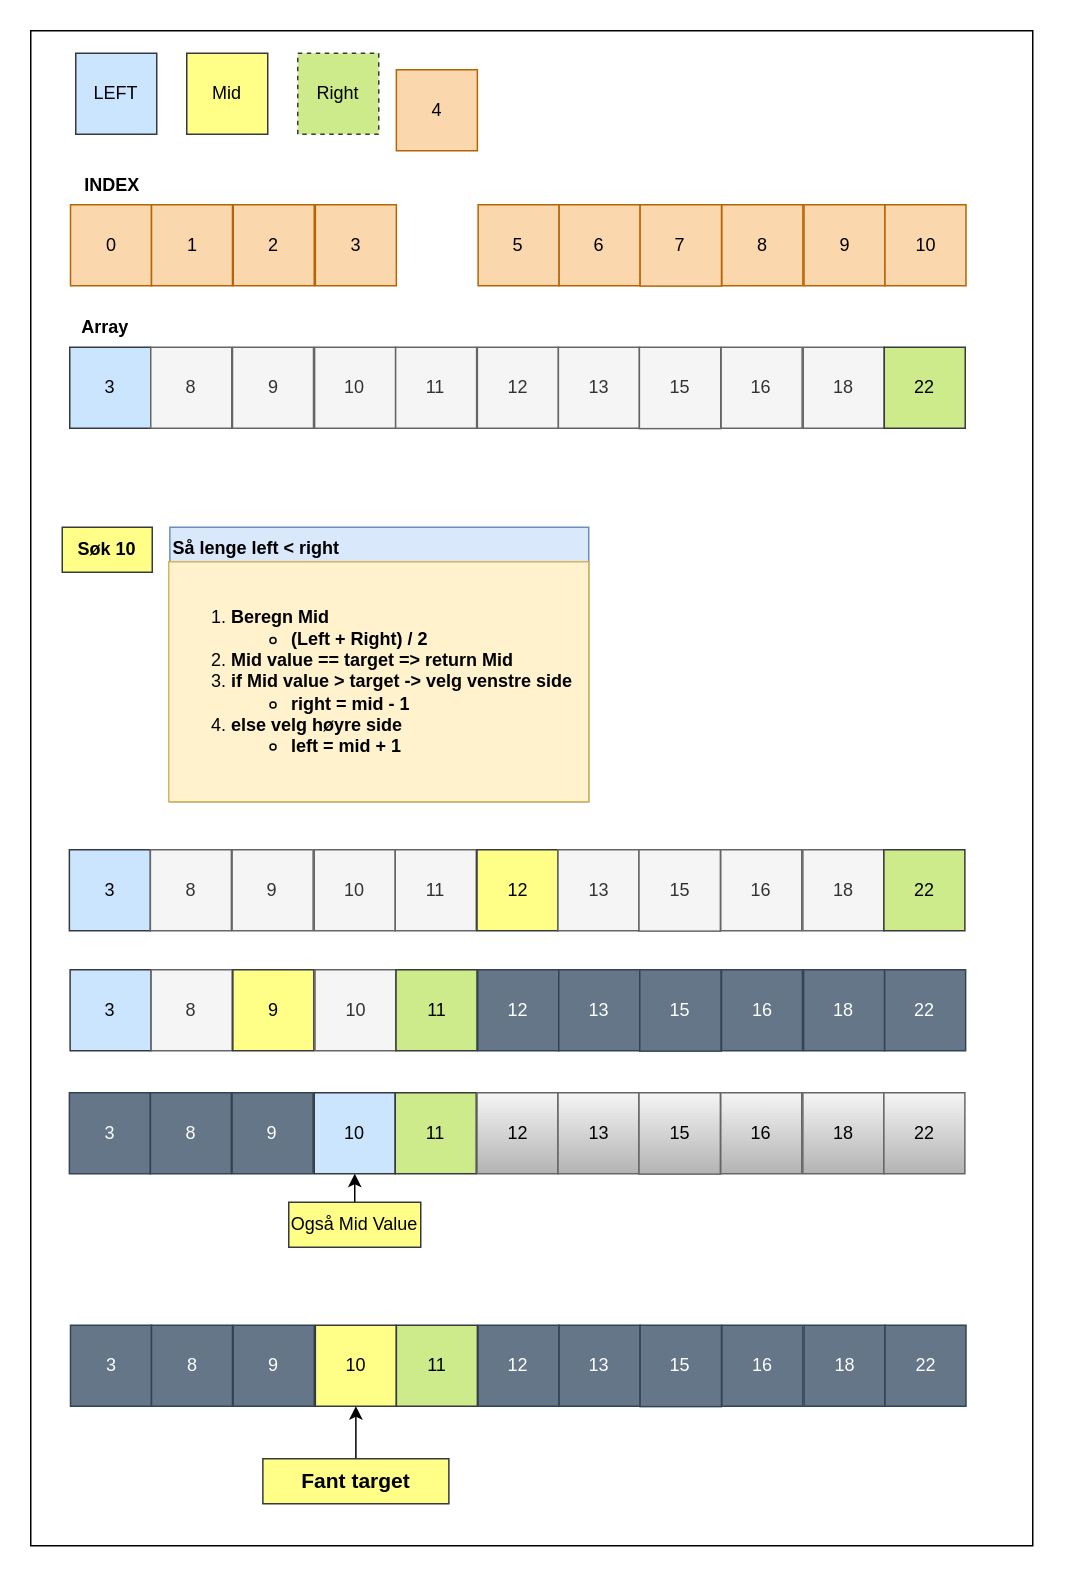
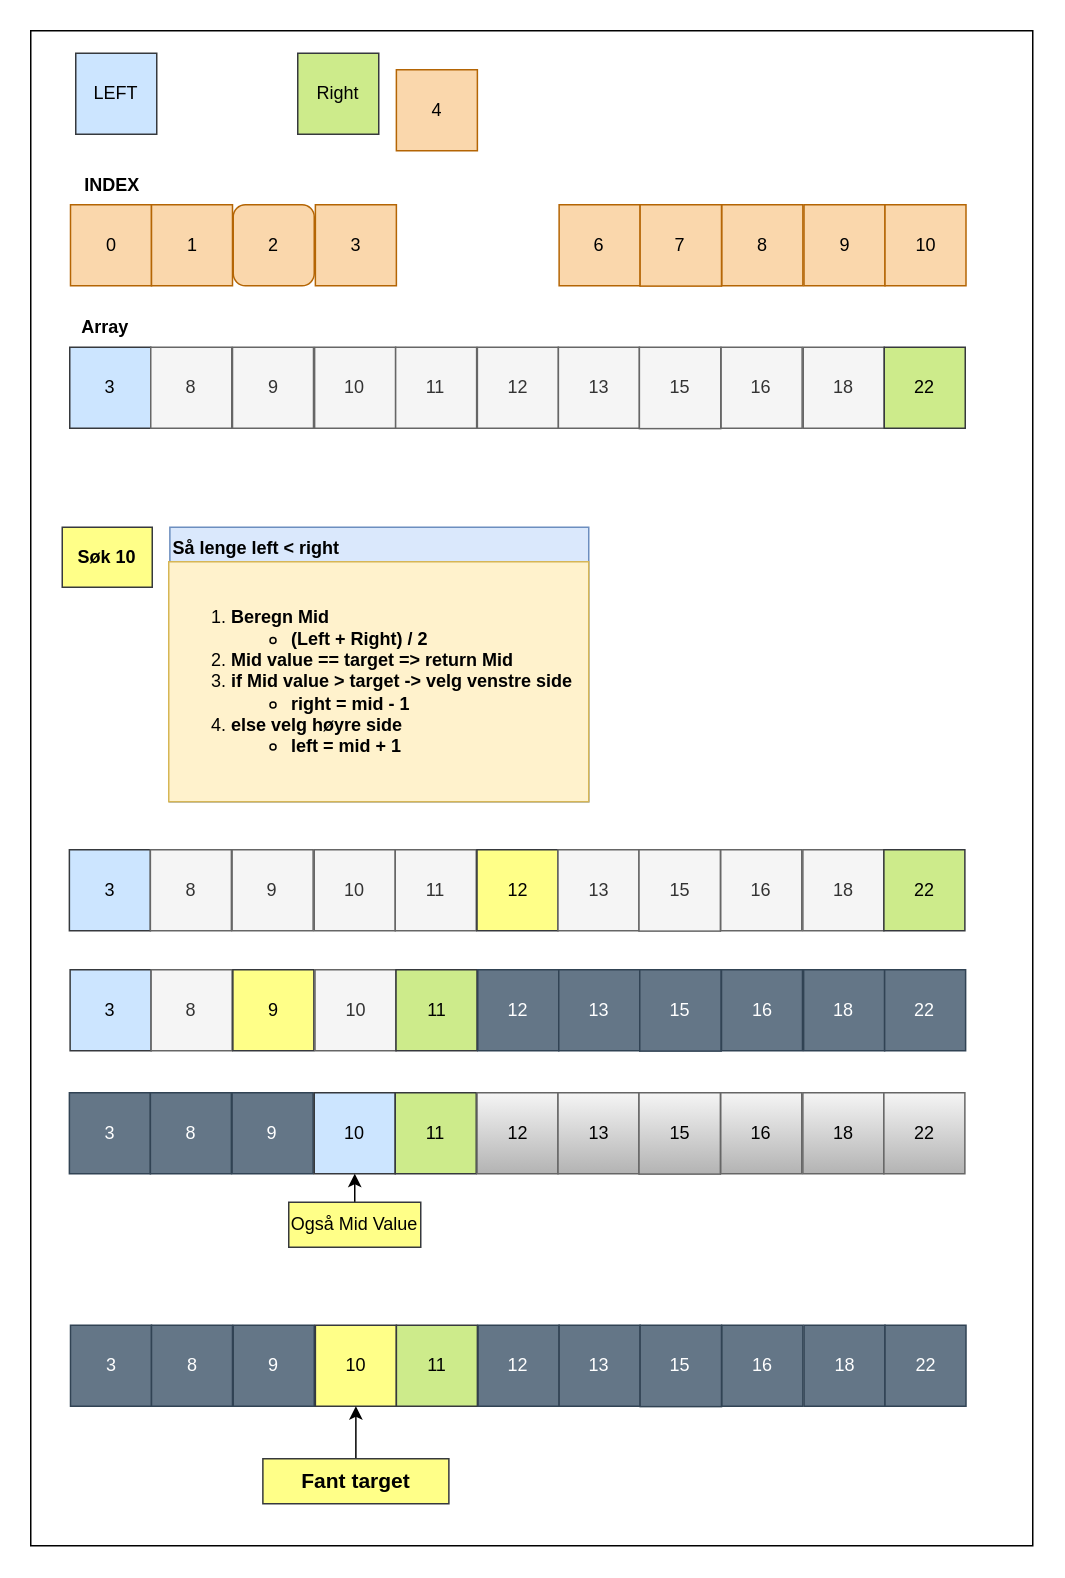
- <mxCell id="39" value="Mid" style="whiteSpace=wrap;html=1;aspect=fixed;fillColor=#ffff88;strokeColor=#36393d;" vertex="1" parent="1"><mxGeometry x="124" y="35" width="54" height="54" as="geometry" /></mxCell>
- <mxCell id="38" value="Right" style="whiteSpace=wrap;html=1;aspect=fixed;fillColor=#cdeb8b;strokeColor=#36393d;dashed=1;" vertex="1" parent="1"><mxGeometry x="198" y="35" width="54" height="54" as="geometry" /></mxCell>
+ <mxCell id="38" value="Right" style="whiteSpace=wrap;html=1;aspect=fixed;fillColor=#cdeb8b;strokeColor=#36393d;" vertex="1" parent="1"><mxGeometry x="198" y="35" width="54" height="54" as="geometry" /></mxCell>
- <mxCell id="16" value="2" style="whiteSpace=wrap;html=1;aspect=fixed;fillColor=#fad7ac;strokeColor=#b46504;" vertex="1" parent="1"><mxGeometry x="155" y="136" width="54" height="54" as="geometry" /></mxCell>
+ <mxCell id="16" value="2" style="whiteSpace=wrap;html=1;aspect=fixed;fillColor=#fad7ac;strokeColor=#b46504;rounded=1;" vertex="1" parent="1"><mxGeometry x="155" y="136" width="54" height="54" as="geometry" /></mxCell>
- <mxCell id="19" value="5" style="whiteSpace=wrap;html=1;aspect=fixed;fillColor=#fad7ac;strokeColor=#b46504;" vertex="1" parent="1"><mxGeometry x="318.25" y="136" width="54" height="54" as="geometry" /></mxCell>
- <mxCell id="43" value="&lt;b&gt;Søk 10&lt;/b&gt;" style="text;html=1;align=center;verticalAlign=middle;whiteSpace=wrap;rounded=0;fillColor=#ffff88;strokeColor=#36393d;" vertex="1" parent="1"><mxGeometry x="41" y="351" width="60" height="30" as="geometry" /></mxCell>
+ <mxCell id="43" value="&lt;b&gt;Søk 10&lt;/b&gt;" style="text;html=1;align=center;verticalAlign=middle;whiteSpace=wrap;rounded=0;fillColor=#ffff88;strokeColor=#36393d;" vertex="1" parent="1"><mxGeometry x="41" y="351" width="60" height="40" as="geometry" /></mxCell>
